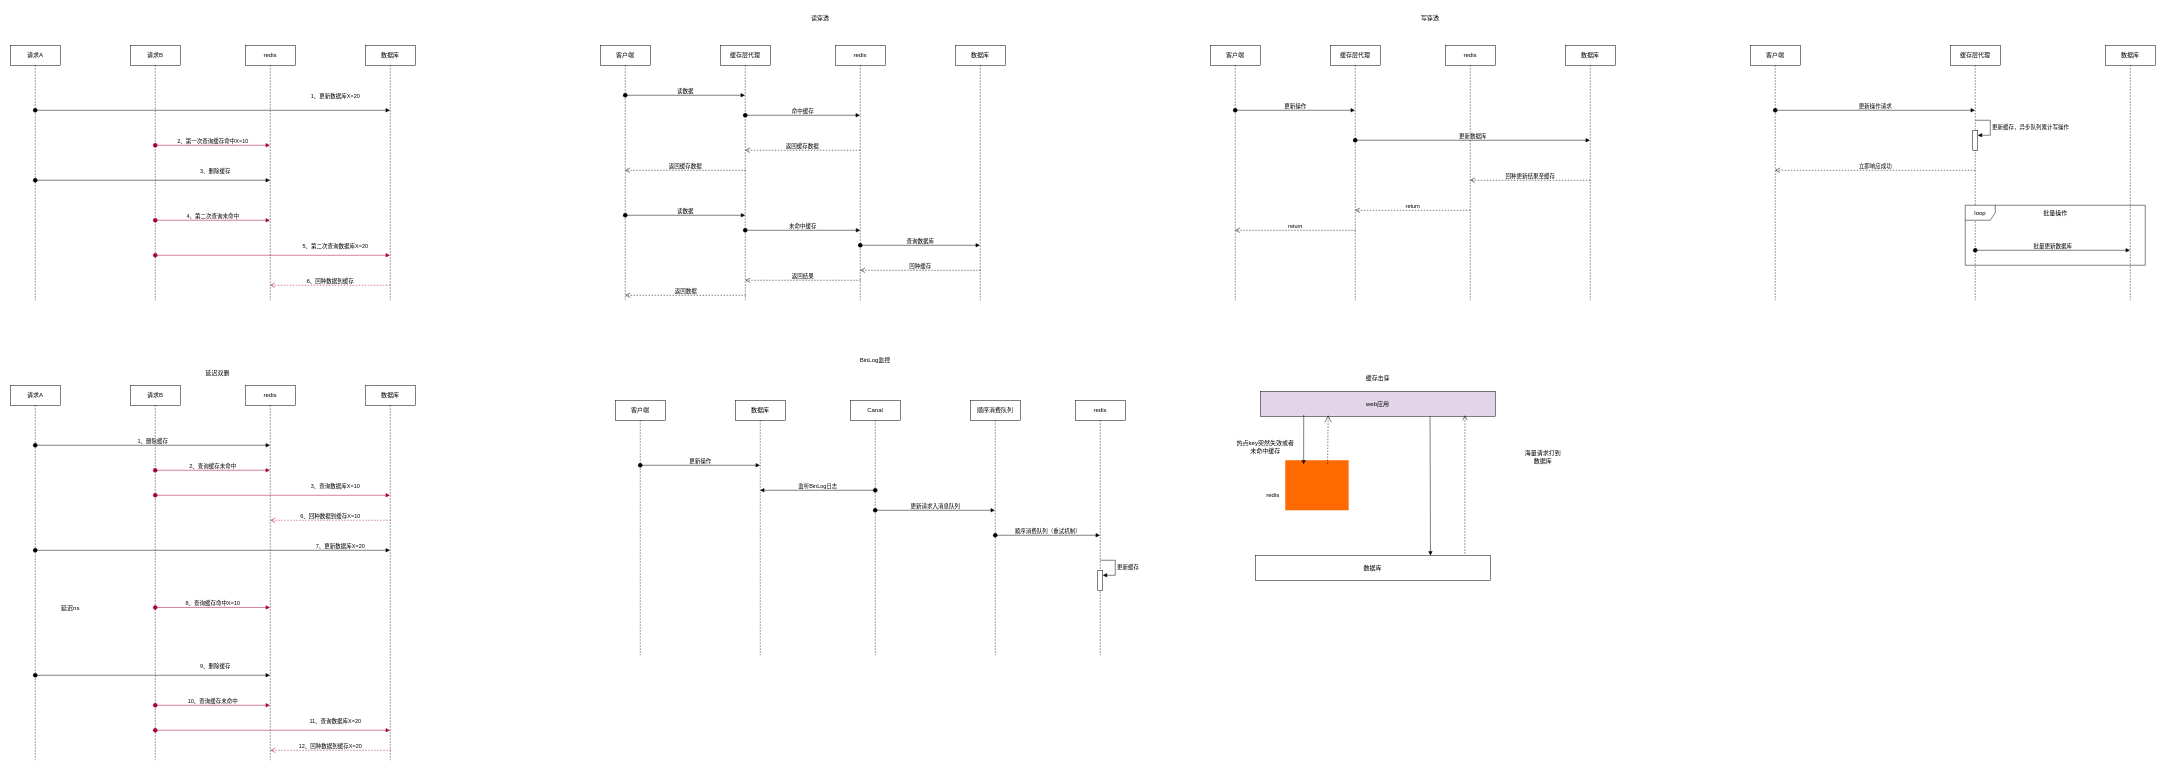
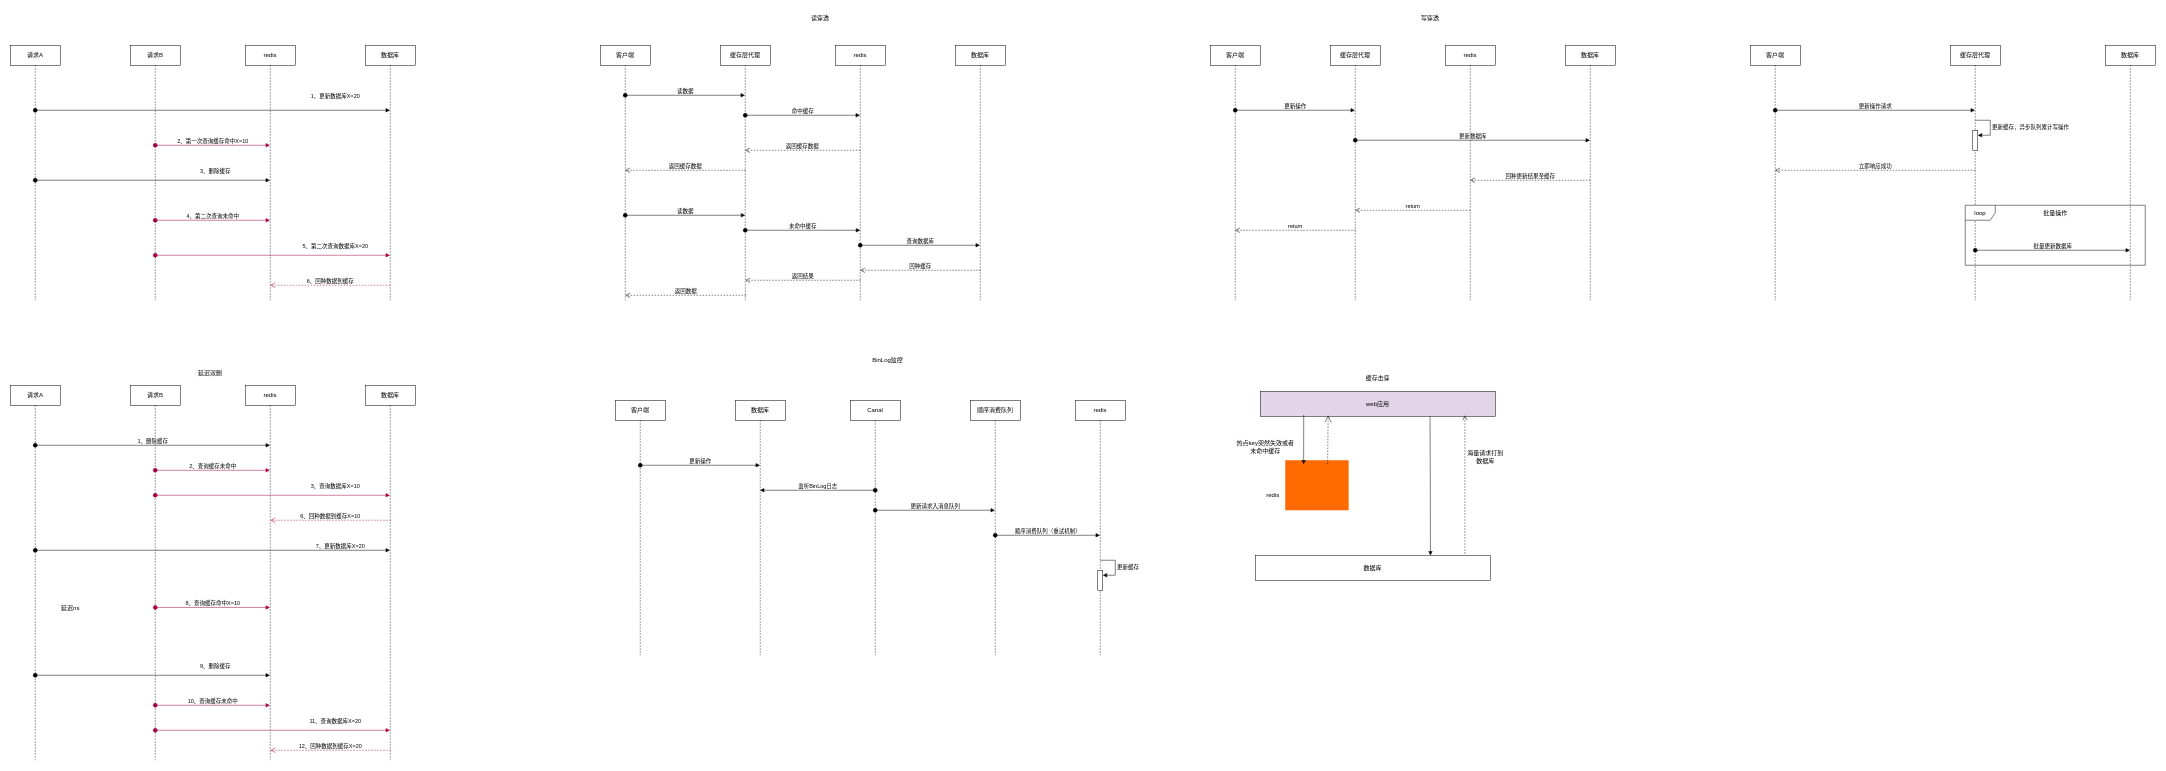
- <mxCell id="67" value="BinLog监控" style="text;html=1;align=center;verticalAlign=middle;whiteSpace=wrap;rounded=0;" vertex="1" parent="1"><mxGeometry x="1710" y="710" width="80" height="20" as="geometry" /></mxCell>
+ <mxCell id="67" value="BinLog监控" style="text;html=1;align=center;verticalAlign=middle;whiteSpace=wrap;rounded=0;" vertex="1" parent="1"><mxGeometry x="1735" y="710" width="80" height="20" as="geometry" /></mxCell>
- <mxCell id="55" value="延迟双删" style="text;html=1;align=center;verticalAlign=middle;whiteSpace=wrap;rounded=0;" vertex="1" parent="1"><mxGeometry x="405" y="730" width="60" height="30" as="geometry" /></mxCell>
+ <mxCell id="55" value="延迟双删" style="text;html=1;align=center;verticalAlign=middle;whiteSpace=wrap;rounded=0;" vertex="1" parent="1"><mxGeometry x="390" y="730" width="60" height="30" as="geometry" /></mxCell>
- <mxCell id="84" value="海量请求打到&lt;div&gt;数据库&lt;/div&gt;" style="text;html=1;align=center;verticalAlign=middle;resizable=0;points=[];autosize=1;strokeColor=none;fillColor=none;" vertex="1" parent="1"><mxGeometry x="3035" y="893" width="100" height="40" as="geometry" /></mxCell>
+ <mxCell id="84" value="海量请求打到&lt;div&gt;数据库&lt;/div&gt;" style="text;html=1;align=center;verticalAlign=middle;resizable=0;points=[];autosize=1;strokeColor=none;fillColor=none;" vertex="1" parent="1"><mxGeometry x="2920" y="893" width="100" height="40" as="geometry" /></mxCell>
